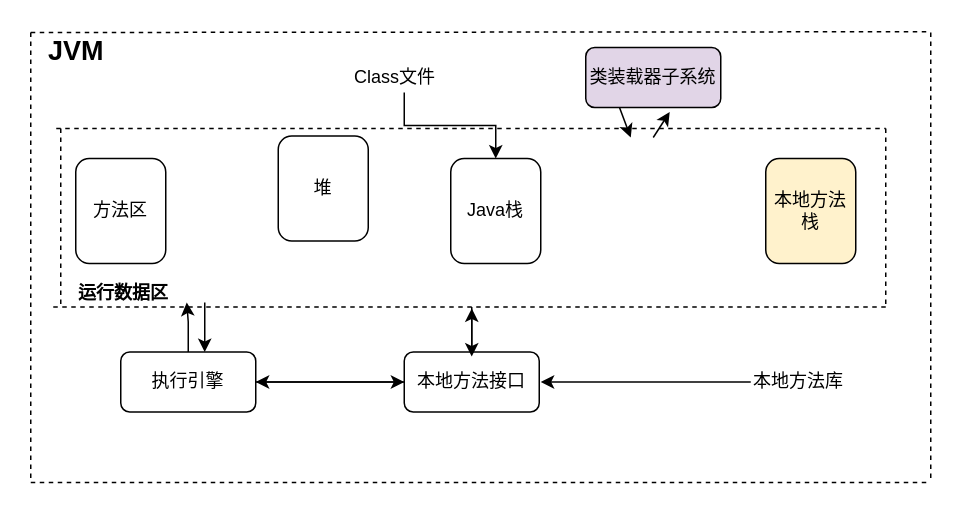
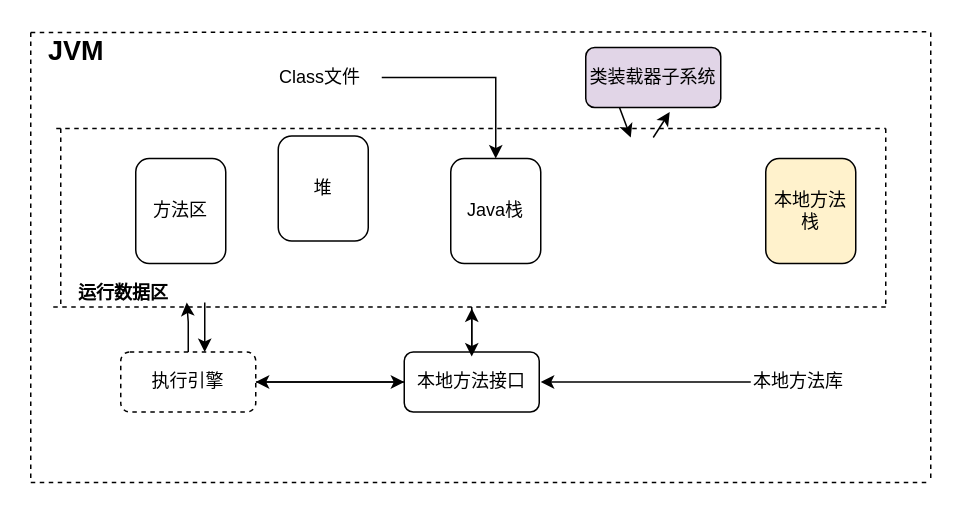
- <mxCell id="4" value="Class文件&lt;br&gt;" style="text;html=1;resizable=0;points=[];autosize=1;align=left;verticalAlign=top;spacingTop=-4;" vertex="1" parent="1"><mxGeometry x="234" y="41" width="70" height="20" as="geometry" /></mxCell>
+ <mxCell id="4" value="Class文件&lt;br&gt;" style="text;html=1;resizable=0;points=[];autosize=1;align=left;verticalAlign=top;spacingTop=-4;" vertex="1" parent="1"><mxGeometry x="184" y="41" width="70" height="20" as="geometry" /></mxCell>
- <mxCell id="6" value="方法区" style="rounded=1;whiteSpace=wrap;html=1;" vertex="1" parent="1"><mxGeometry x="50" y="105" width="60" height="70" as="geometry" /></mxCell>
+ <mxCell id="6" value="方法区" style="rounded=1;whiteSpace=wrap;html=1;" vertex="1" parent="1"><mxGeometry x="90" y="105" width="60" height="70" as="geometry" /></mxCell>
- <mxCell id="13" value="执行引擎" style="rounded=1;whiteSpace=wrap;html=1;" vertex="1" parent="1"><mxGeometry x="80" y="234" width="90" height="40" as="geometry" /></mxCell>
+ <mxCell id="13" value="执行引擎" style="rounded=1;whiteSpace=wrap;html=1;dashed=1;" vertex="1" parent="1"><mxGeometry x="80" y="234" width="90" height="40" as="geometry" /></mxCell>
